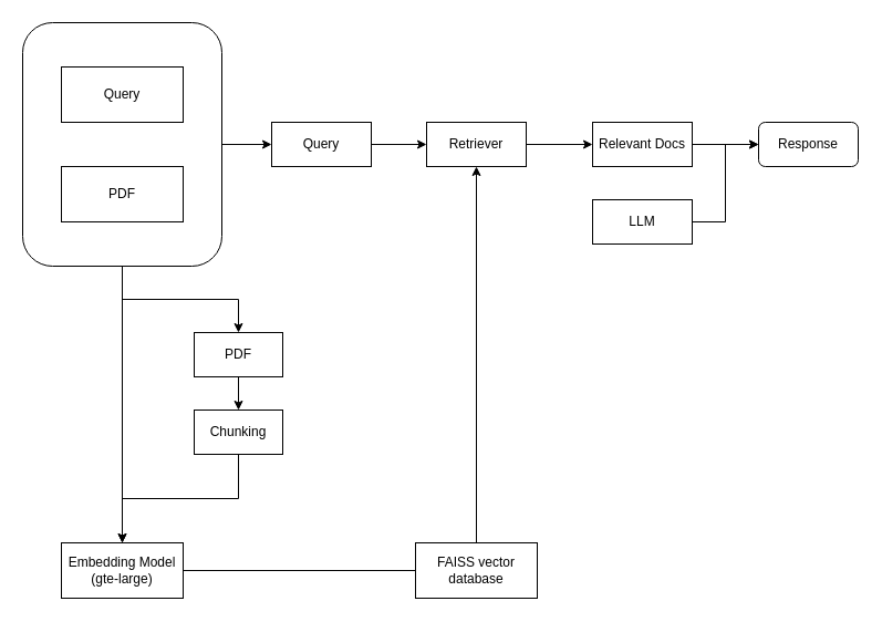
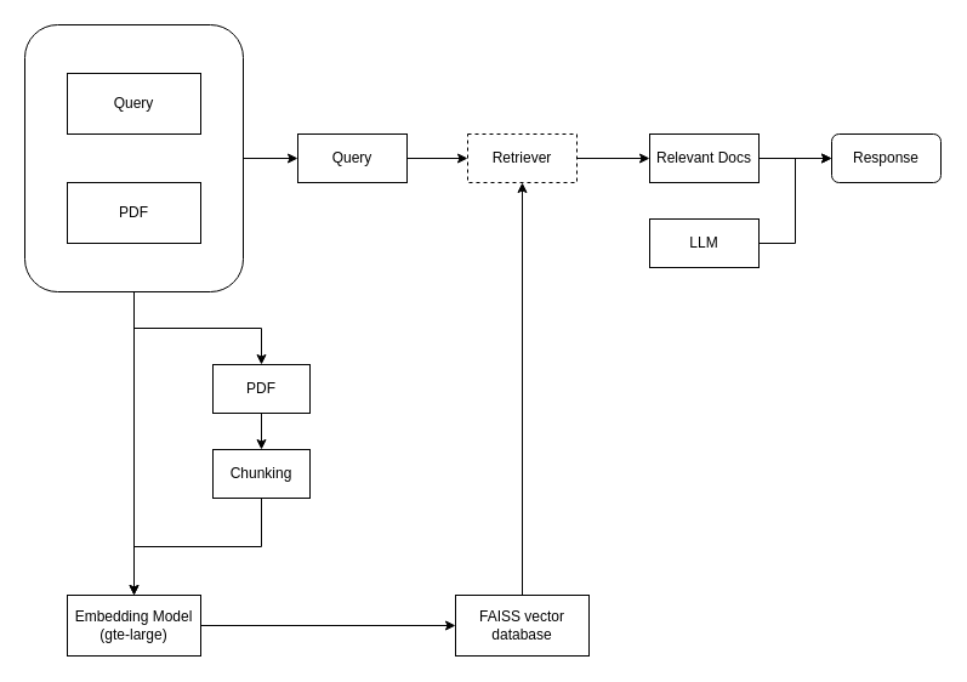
- <mxCell id="15" value="Retriever" style="rounded=0;whiteSpace=wrap;html=1;" vertex="1" parent="1"><mxGeometry x="385" y="110" width="90" height="40" as="geometry" /></mxCell>
+ <mxCell id="15" value="Retriever" style="rounded=0;whiteSpace=wrap;html=1;dashed=1;" vertex="1" parent="1"><mxGeometry x="385" y="110" width="90" height="40" as="geometry" /></mxCell>
- <mxCell id="8" value="" style="edgeStyle=orthogonalEdgeStyle;rounded=0;orthogonalLoop=1;jettySize=auto;html=1;endArrow=none;" edge="1" parent="1" source="9" target="11"><mxGeometry relative="1" as="geometry" /></mxCell>
+ <mxCell id="8" value="" style="edgeStyle=orthogonalEdgeStyle;rounded=0;orthogonalLoop=1;jettySize=auto;html=1;" edge="1" parent="1" source="9" target="11"><mxGeometry relative="1" as="geometry" /></mxCell>
